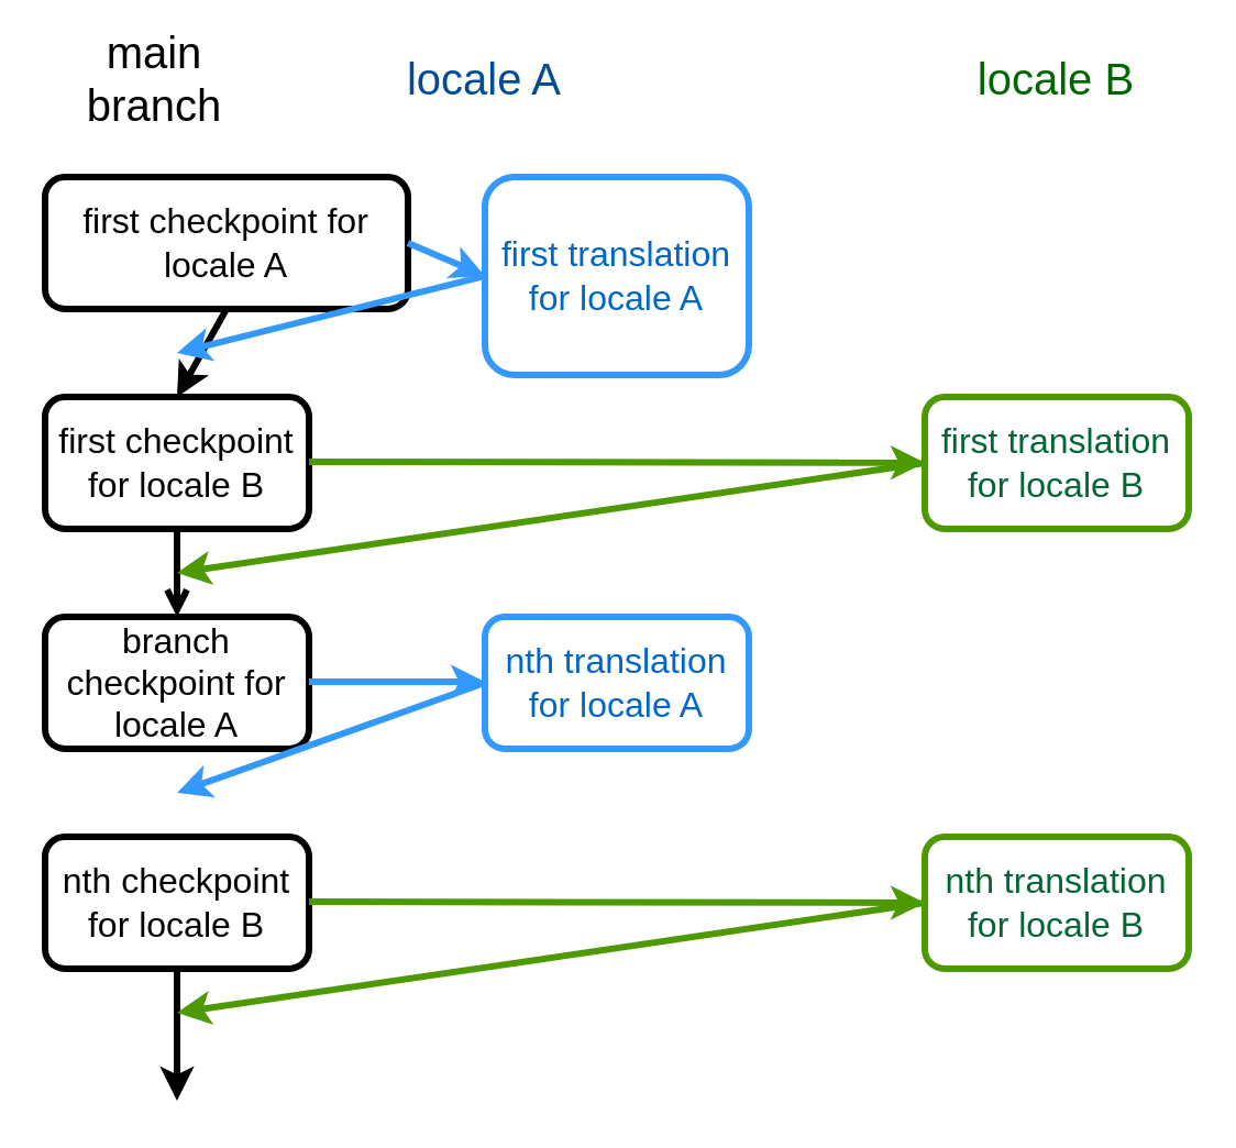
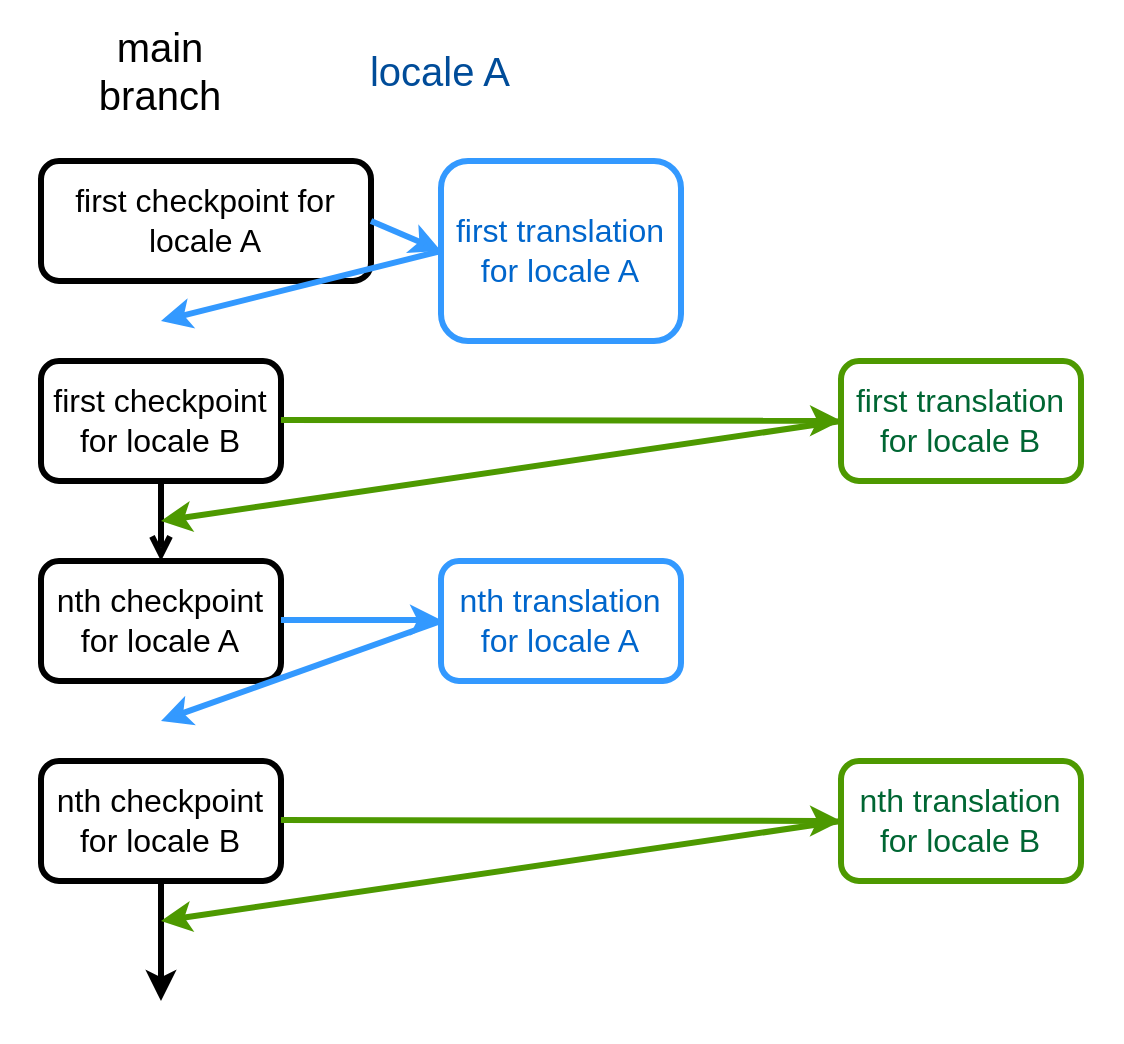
- <mxCell id="5" value="main branch" style="text;strokeColor=none;align=center;fillColor=none;html=1;verticalAlign=middle;whiteSpace=wrap;rounded=0;fontSize=20;strokeWidth=3;" vertex="1" parent="1"><mxGeometry x="15" y="20" width="110" height="30" as="geometry" /></mxCell>
+ <mxCell id="5" value="main branch" style="text;strokeColor=none;align=center;fillColor=none;html=1;verticalAlign=middle;whiteSpace=wrap;rounded=0;fontSize=20;strokeWidth=3;" vertex="1" parent="1"><mxGeometry x="25" y="20" width="110" height="30" as="geometry" /></mxCell>
- <mxCell id="23" value="locale B" style="text;strokeColor=none;align=center;fillColor=none;html=1;verticalAlign=middle;whiteSpace=wrap;rounded=0;fontColor=#006600;fontSize=20;strokeWidth=3;" vertex="1" parent="1"><mxGeometry x="425" y="20" width="110" height="30" as="geometry" /></mxCell>
- <mxCell id="4" value="" style="endArrow=classic;html=1;rounded=0;exitX=0.5;exitY=1;exitDx=0;exitDy=0;entryX=0.5;entryY=0;entryDx=0;entryDy=0;fontSize=16;strokeWidth=3;" edge="1" parent="1" source="2" target="8"><mxGeometry width="50" height="50" relative="1" as="geometry"><mxPoint x="310" y="480" as="sourcePoint" /><mxPoint x="360" y="430" as="targetPoint" /></mxGeometry></mxCell>
- <mxCell id="3" value="branch checkpoint for locale A" style="rounded=1;whiteSpace=wrap;html=1;fontSize=16;strokeWidth=3;glass=0;" vertex="1" parent="1"><mxGeometry x="20" y="280" width="120" height="60" as="geometry" /></mxCell>
+ <mxCell id="3" value="nth checkpoint for locale A" style="rounded=1;whiteSpace=wrap;html=1;fontSize=16;strokeWidth=3;glass=0;" vertex="1" parent="1"><mxGeometry x="20" y="280" width="120" height="60" as="geometry" /></mxCell>
